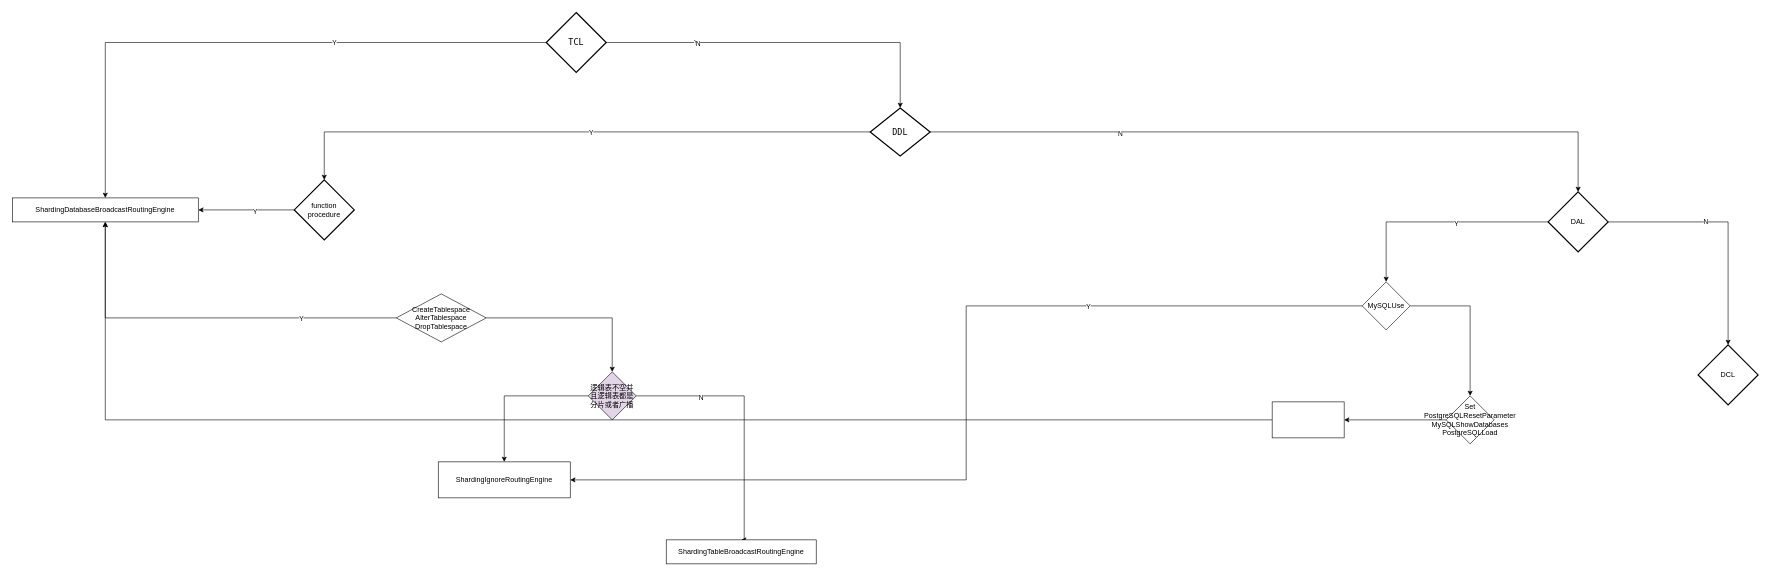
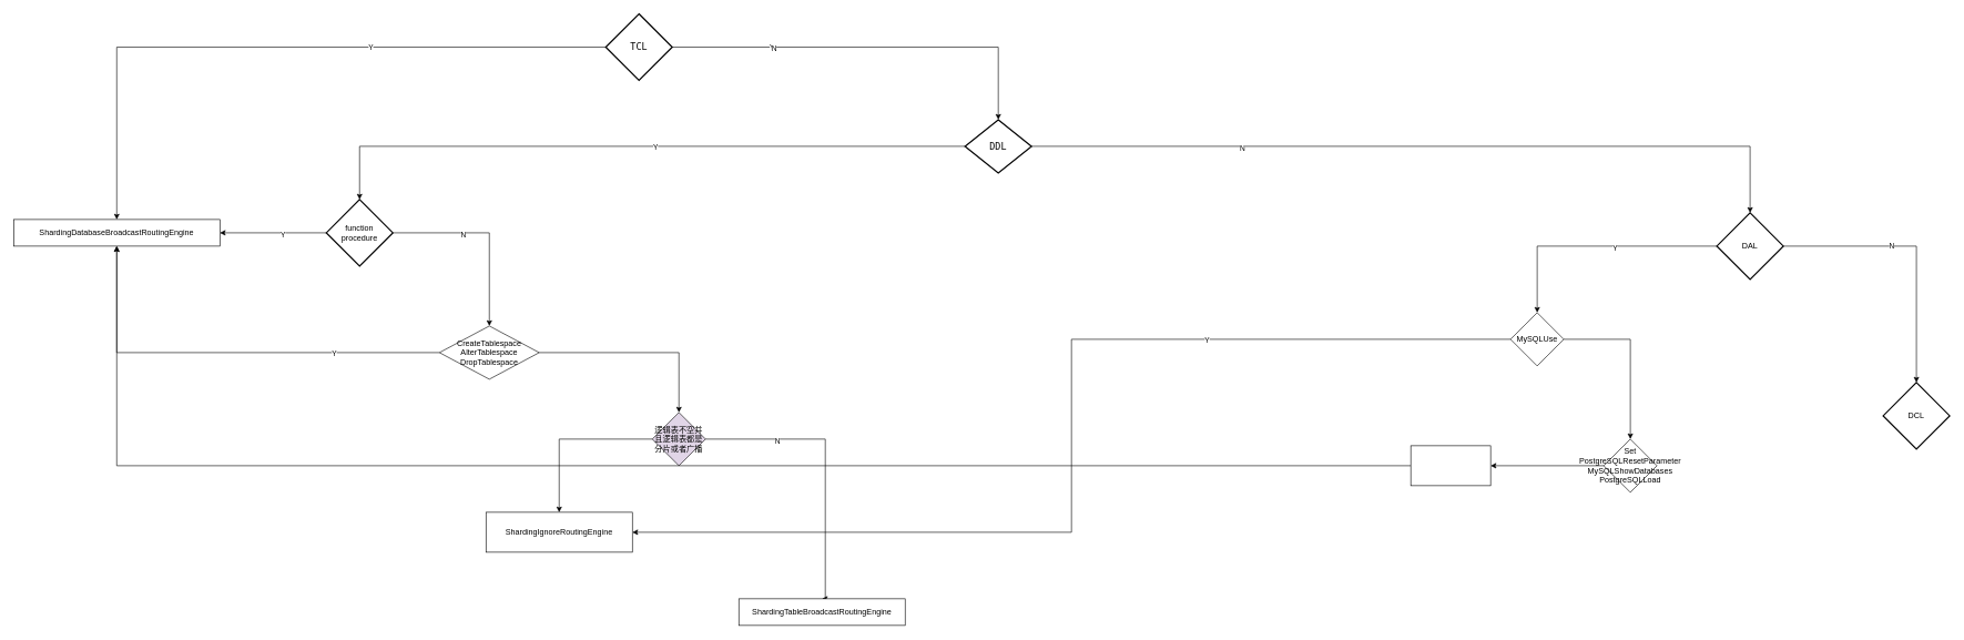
+ <mxCell id="22" style="edgeStyle=orthogonalEdgeStyle;rounded=0;orthogonalLoop=1;jettySize=auto;html=1;exitX=1;exitY=0.5;exitDx=0;exitDy=0;exitPerimeter=0;" edge="1" parent="1" source="24" target="26"><mxGeometry relative="1" as="geometry"><mxPoint x="1410" y="349" as="targetPoint" /></mxGeometry></mxCell>
+ <mxCell id="23" value="N" style="edgeLabel;html=1;align=center;verticalAlign=middle;resizable=0;points=[];" vertex="1" connectable="0" parent="22"><mxGeometry x="-0.261" y="-3" relative="1" as="geometry"><mxPoint as="offset" /></mxGeometry></mxCell>
